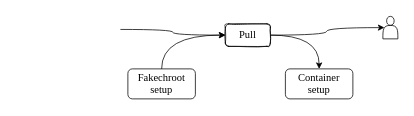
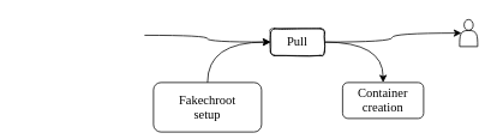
- <mxCell id="9" value="&lt;p style=&quot;font-size: 14px;&quot;&gt;Fakechroot&lt;br&gt;setup&lt;/p&gt;" style="rounded=1;whiteSpace=wrap;html=1;sketch=0;hachureGap=4;fontFamily=Georgia;fontSize=14;" parent="1" vertex="1"><mxGeometry x="170" y="91" width="90" height="40.01" as="geometry" /></mxCell>
+ <mxCell id="9" value="&lt;p style=&quot;font-size: 14px;&quot;&gt;Fakechroot&lt;br&gt;setup&lt;/p&gt;" style="rounded=1;whiteSpace=wrap;html=1;sketch=0;hachureGap=4;fontFamily=Georgia;fontSize=14;" parent="1" vertex="1"><mxGeometry x="170" y="91" width="120" height="55" as="geometry" /></mxCell>
- <mxCell id="7" value="&lt;p style=&quot;font-size: 14px;&quot;&gt;Container&lt;br&gt;setup&lt;/p&gt;" style="rounded=1;whiteSpace=wrap;html=1;sketch=0;hachureGap=4;fontFamily=Georgia;fontSize=14;" parent="1" vertex="1"><mxGeometry x="380" y="91" width="90" height="40.01" as="geometry" /></mxCell>
+ <mxCell id="7" value="&lt;p style=&quot;font-size: 14px;&quot;&gt;Container&lt;br&gt;creation&lt;/p&gt;" style="rounded=1;whiteSpace=wrap;html=1;sketch=0;hachureGap=4;fontFamily=Georgia;fontSize=14;" parent="1" vertex="1"><mxGeometry x="380" y="91" width="90" height="40.01" as="geometry" /></mxCell>
